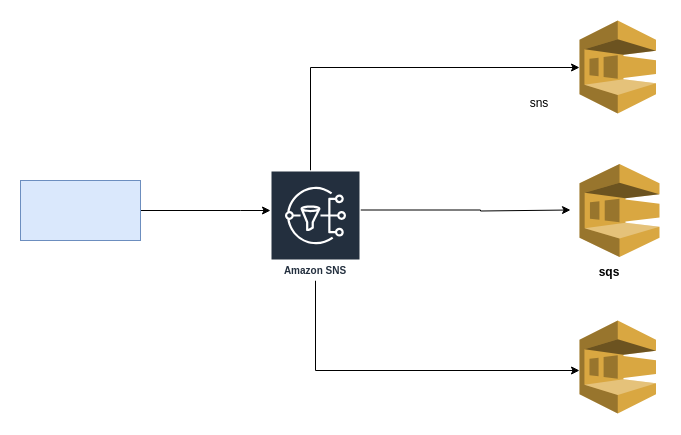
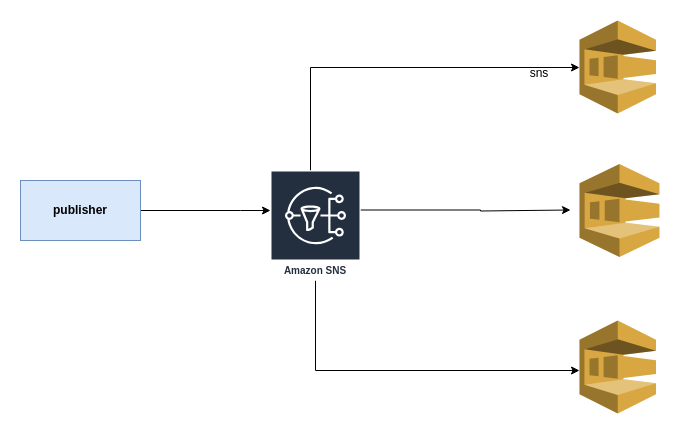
- <mxCell id="8" value="sns" style="text;html=1;align=center;verticalAlign=middle;whiteSpace=wrap;rounded=0;" vertex="1" parent="1"><mxGeometry x="509" y="88" width="60" height="30" as="geometry" /></mxCell>
+ <mxCell id="8" value="sns" style="text;html=1;align=center;verticalAlign=middle;whiteSpace=wrap;rounded=0;" vertex="1" parent="1"><mxGeometry x="509" y="58" width="60" height="30" as="geometry" /></mxCell>
+ <mxCell id="4" value="publisher" style="text;html=1;align=center;verticalAlign=middle;whiteSpace=wrap;rounded=0;fontStyle=1" vertex="1" parent="1"><mxGeometry x="50" y="195" width="60" height="30" as="geometry" /></mxCell>
- <mxCell id="7" value="sqs" style="text;html=1;align=center;verticalAlign=middle;whiteSpace=wrap;rounded=0;fontStyle=1" vertex="1" parent="1"><mxGeometry x="579" y="256.5" width="60" height="30" as="geometry" /></mxCell>
